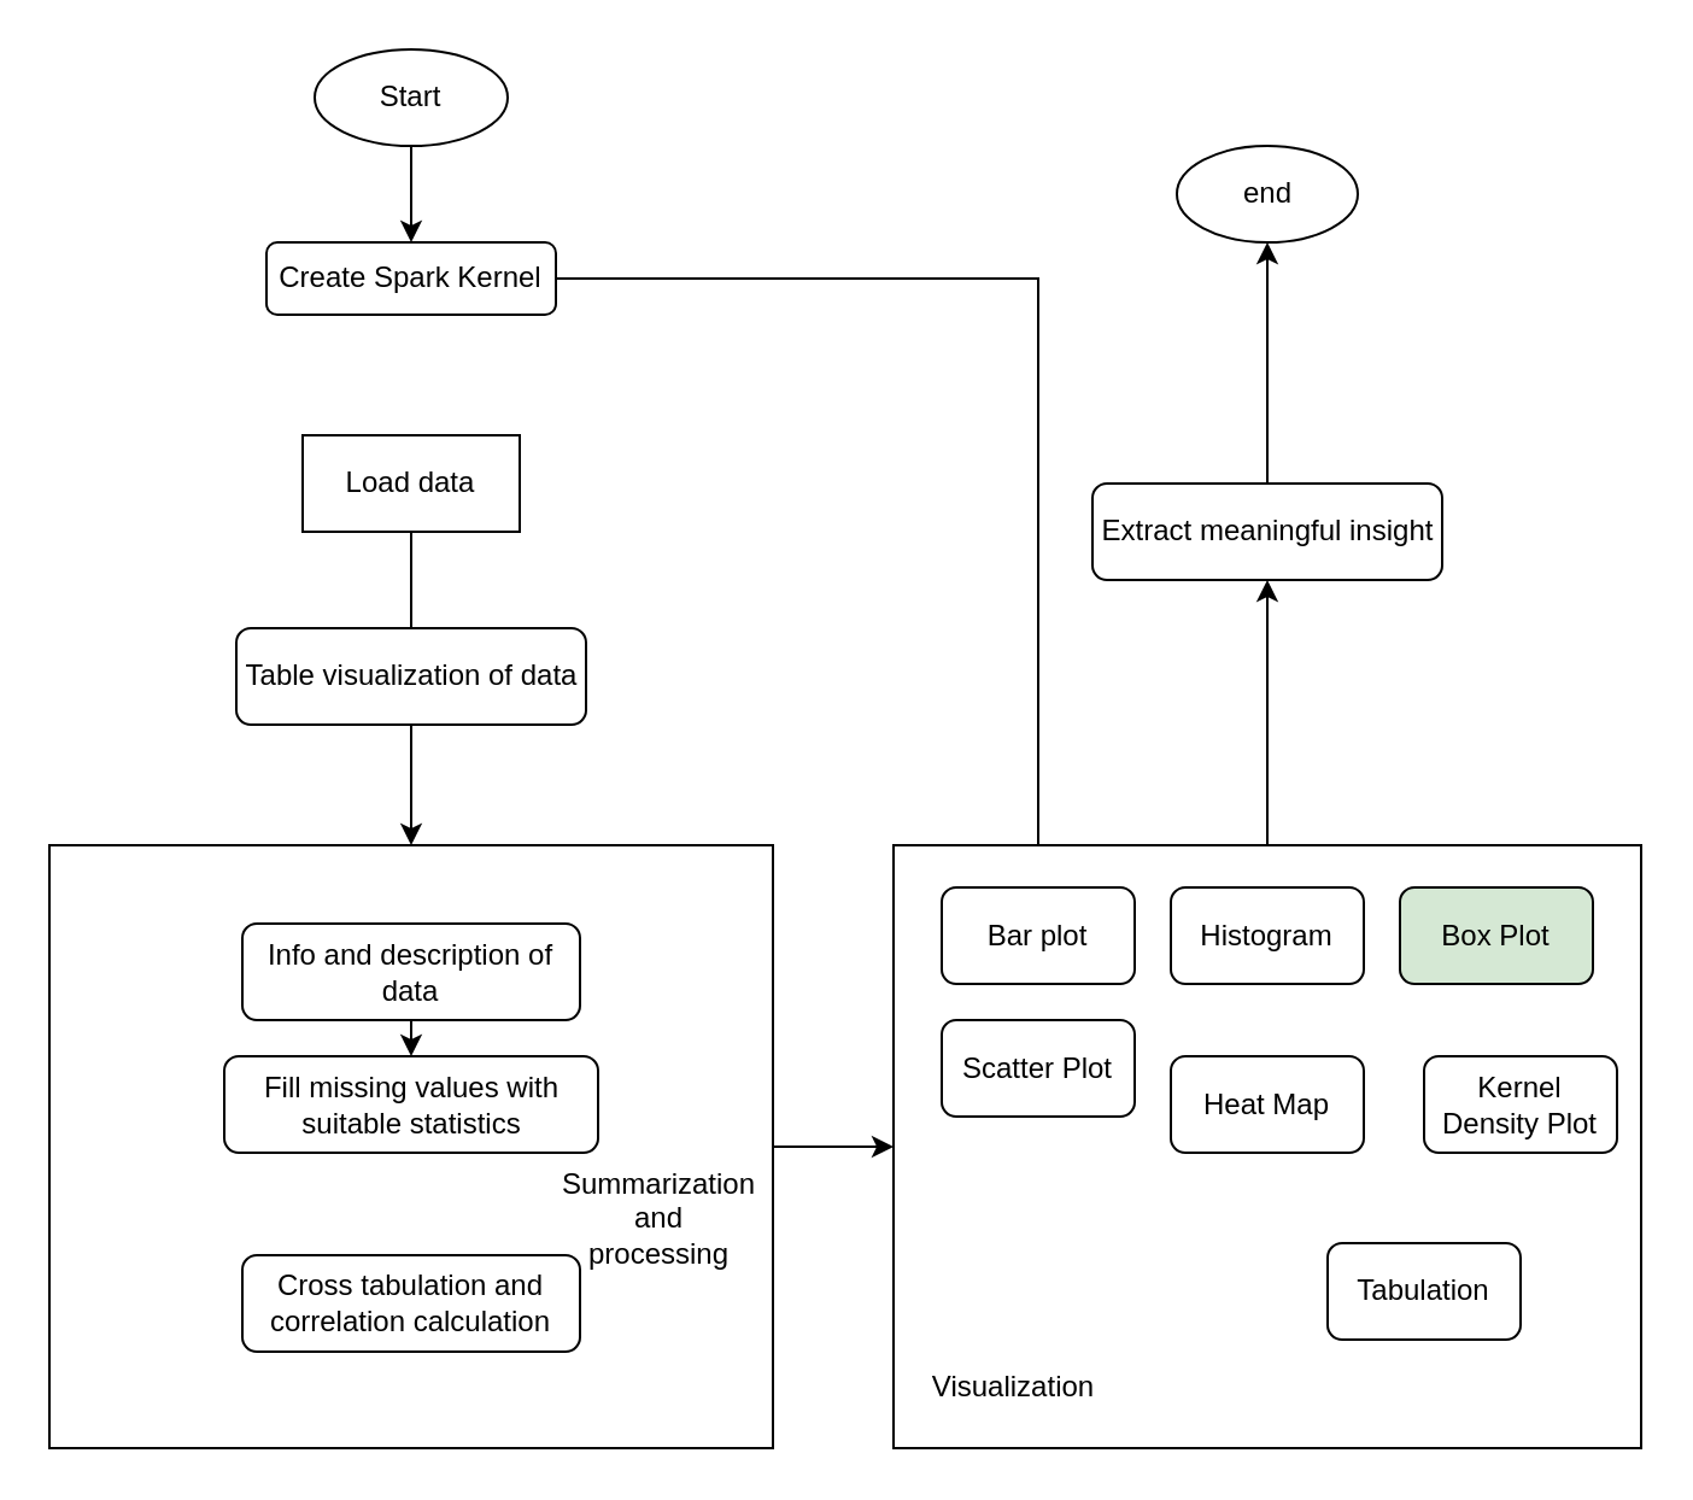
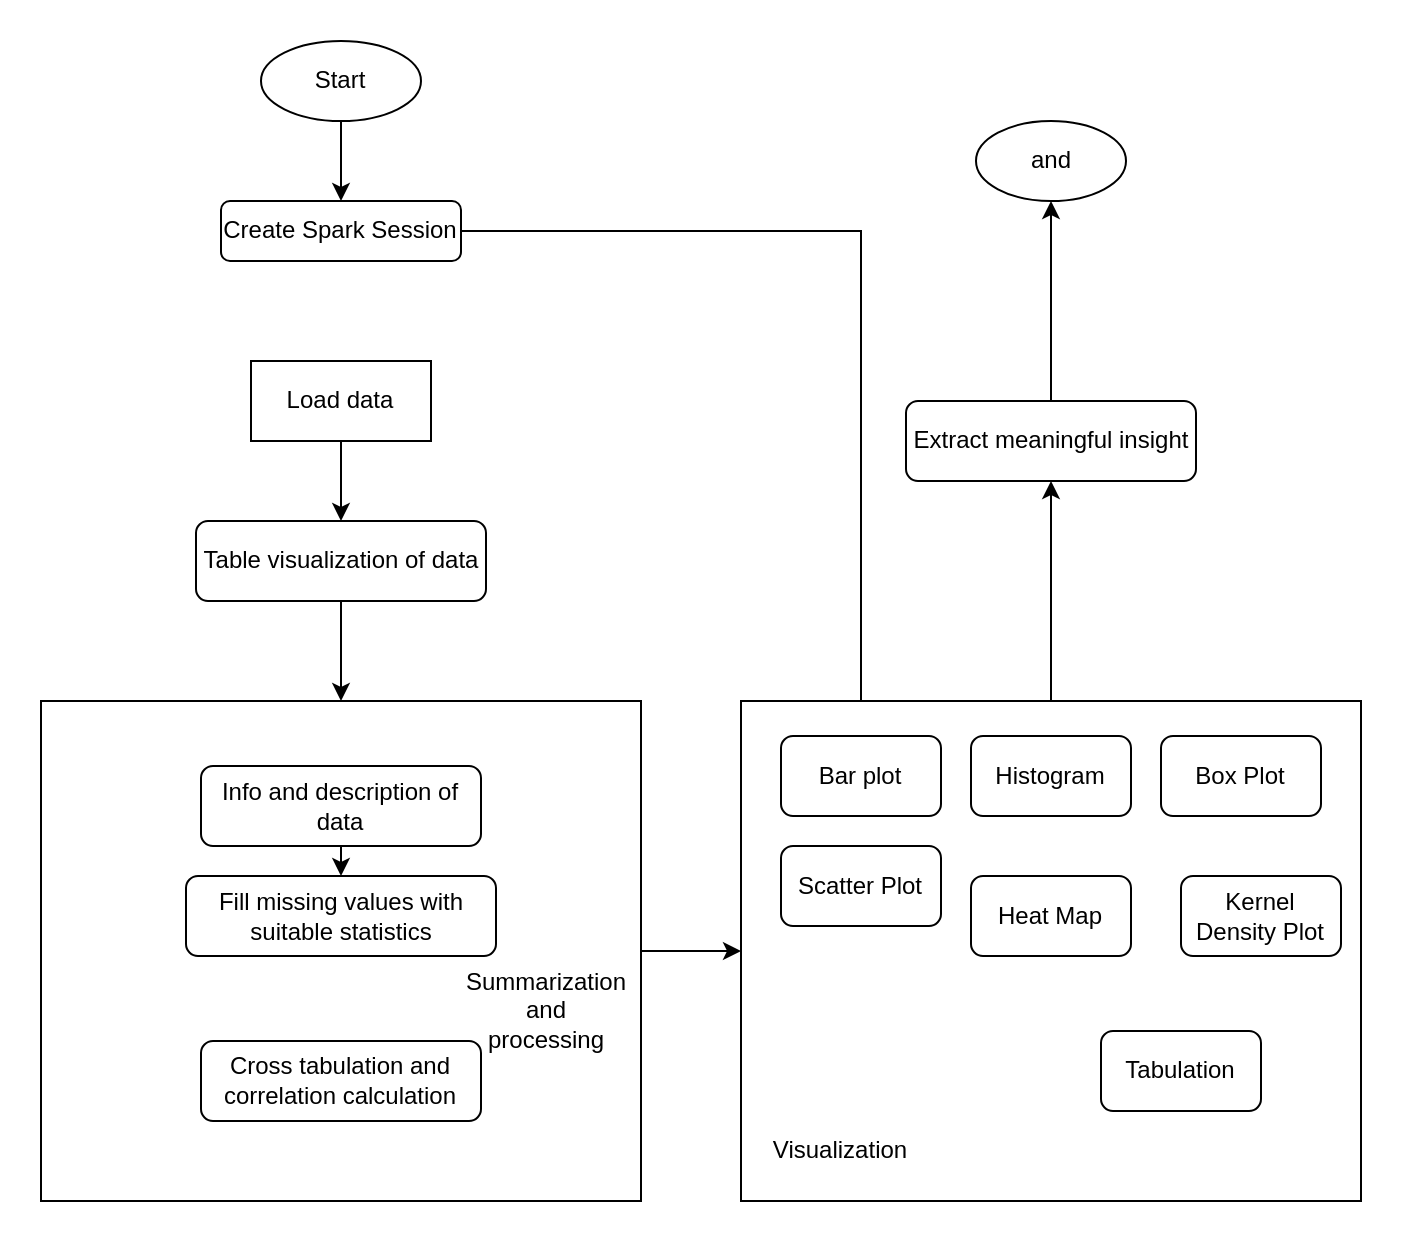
- <mxCell id="26" value="end" style="ellipse;whiteSpace=wrap;html=1;rounded=0;" parent="1" vertex="1"><mxGeometry x="487.5" y="60" width="75" height="40" as="geometry" /></mxCell>
+ <mxCell id="26" value="and" style="ellipse;whiteSpace=wrap;html=1;rounded=0;" parent="1" vertex="1"><mxGeometry x="487.5" y="60" width="75" height="40" as="geometry" /></mxCell>
- <mxCell id="29" value="Create Spark Kernel" style="rounded=1;whiteSpace=wrap;html=1;" vertex="1" parent="1"><mxGeometry x="110" y="100" width="120" height="30" as="geometry" /></mxCell>
+ <mxCell id="29" value="Create Spark Session" style="rounded=1;whiteSpace=wrap;html=1;" vertex="1" parent="1"><mxGeometry x="110" y="100" width="120" height="30" as="geometry" /></mxCell>
- <mxCell id="7" style="edgeStyle=orthogonalEdgeStyle;rounded=0;orthogonalLoop=1;jettySize=auto;html=1;exitX=0.5;exitY=1;exitDx=0;exitDy=0;endArrow=none;" parent="1" source="8" target="10" edge="1"><mxGeometry relative="1" as="geometry" /></mxCell>
+ <mxCell id="7" style="edgeStyle=orthogonalEdgeStyle;rounded=0;orthogonalLoop=1;jettySize=auto;html=1;exitX=0.5;exitY=1;exitDx=0;exitDy=0;" parent="1" source="8" target="10" edge="1"><mxGeometry relative="1" as="geometry" /></mxCell>
- <mxCell id="20" value="Box Plot" style="rounded=1;whiteSpace=wrap;html=1;fillColor=#d5e8d4;" parent="1" vertex="1"><mxGeometry x="580" y="367.5" width="80" height="40" as="geometry" /></mxCell>
+ <mxCell id="20" value="Box Plot" style="rounded=1;whiteSpace=wrap;html=1;" parent="1" vertex="1"><mxGeometry x="580" y="367.5" width="80" height="40" as="geometry" /></mxCell>
